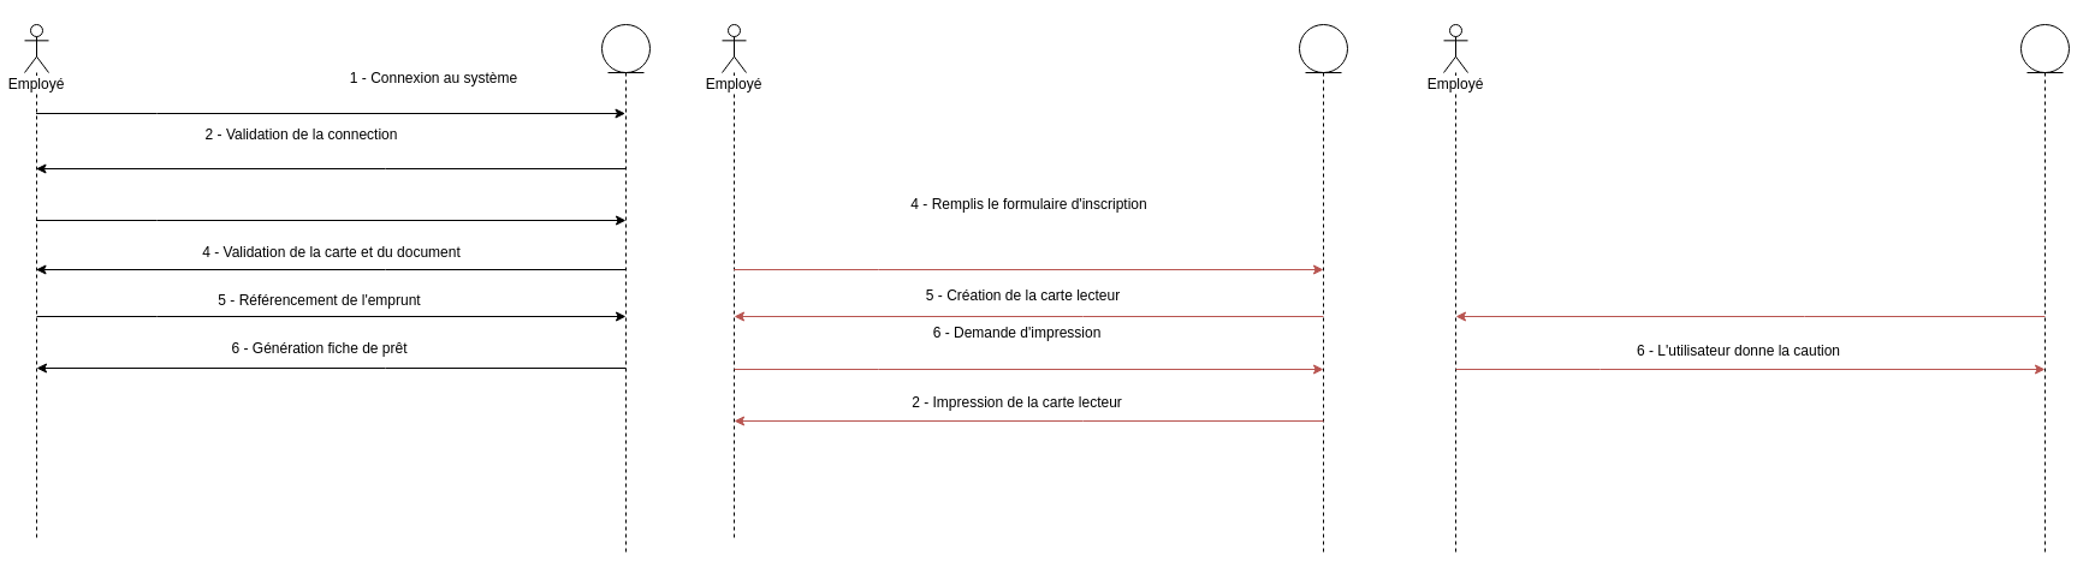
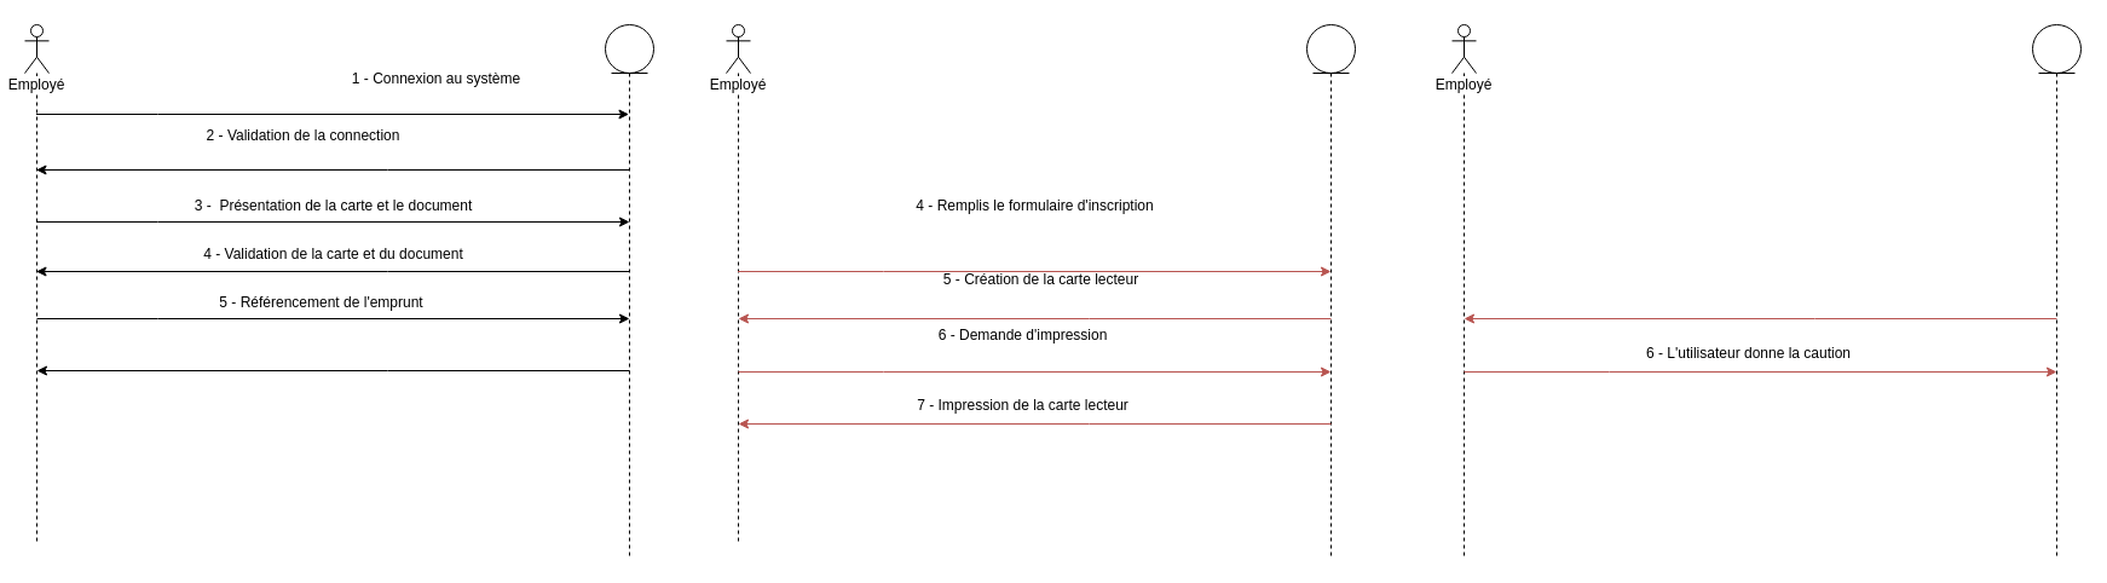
+ <mxCell id="9" value="3 -&amp;nbsp; Présentation de la carte et le document" style="text;html=1;align=center;verticalAlign=middle;resizable=0;points=[];autosize=1;" parent="1" vertex="1"><mxGeometry x="155" y="160" width="240" height="20" as="geometry" /></mxCell>
- <mxCell id="17" value="5 - Création de la carte lecteur" style="text;html=1;align=center;verticalAlign=middle;resizable=0;points=[];autosize=1;" parent="1" vertex="1"><mxGeometry x="760" y="236" width="180" height="20" as="geometry" /></mxCell>
+ <mxCell id="17" value="5 - Création de la carte lecteur" style="text;html=1;align=center;verticalAlign=middle;resizable=0;points=[];autosize=1;" parent="1" vertex="1"><mxGeometry x="770" y="221" width="180" height="20" as="geometry" /></mxCell>
- <mxCell id="15" value="6 - Génération fiche de prêt" style="text;html=1;align=center;verticalAlign=middle;resizable=0;points=[];autosize=1;" parent="1" vertex="1"><mxGeometry x="185" y="280" width="160" height="20" as="geometry" /></mxCell>
- <mxCell id="25" value="2 - Impression de la carte lecteur" style="text;html=1;align=center;verticalAlign=middle;resizable=0;points=[];autosize=1;" parent="1" vertex="1"><mxGeometry x="750" y="325" width="190" height="20" as="geometry" /></mxCell>
+ <mxCell id="25" value="7 - Impression de la carte lecteur" style="text;html=1;align=center;verticalAlign=middle;resizable=0;points=[];autosize=1;" parent="1" vertex="1"><mxGeometry x="750" y="325" width="190" height="20" as="geometry" /></mxCell>
